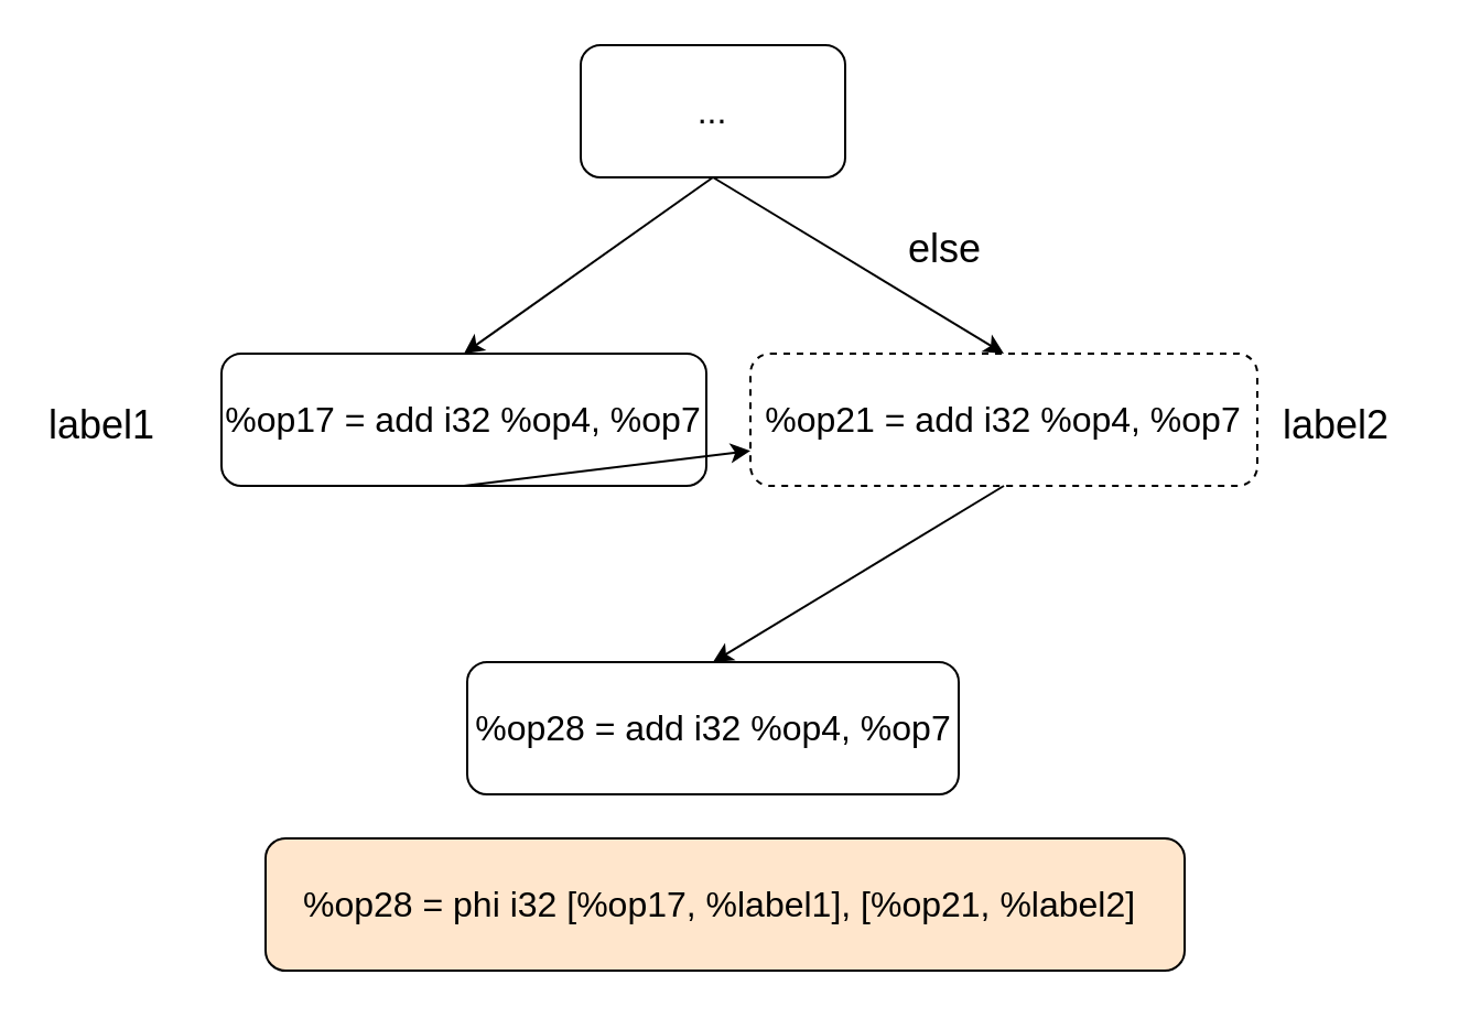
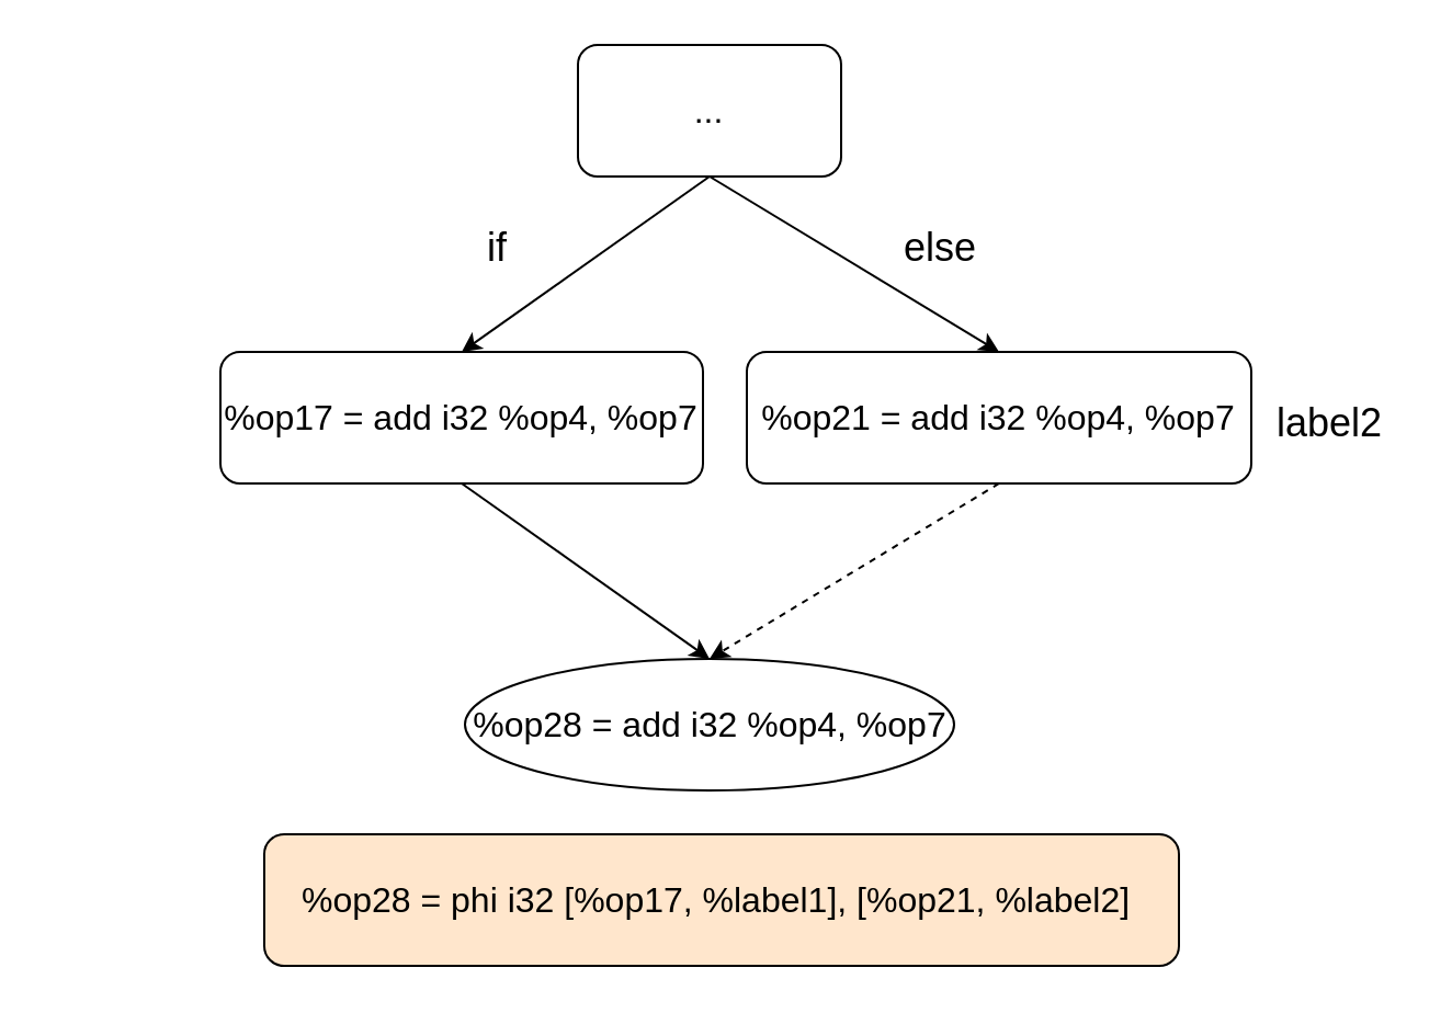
+ <mxCell id="7" value="&lt;font style=&quot;font-size: 18px&quot;&gt;if&lt;/font&gt;" style="text;html=1;resizable=0;points=[];autosize=1;align=left;verticalAlign=top;spacingTop=-4;" parent="1" vertex="1"><mxGeometry x="220" y="100" width="20" height="20" as="geometry" /></mxCell>
- <mxCell id="12" value="&lt;font style=&quot;font-size: 18px&quot;&gt;label1&lt;/font&gt;" style="text;html=1;resizable=0;points=[];autosize=1;align=left;verticalAlign=top;spacingTop=-4;" parent="1" vertex="1"><mxGeometry x="20" y="180" width="60" height="20" as="geometry" /></mxCell>
- <mxCell id="3" value="&lt;span style=&quot;white-space: normal&quot;&gt;&lt;font style=&quot;font-size: 16px&quot;&gt;%op21 = add i32 %op4, %op7&lt;/font&gt;&lt;/span&gt;" style="rounded=1;whiteSpace=wrap;html=1;dashed=1;" parent="1" vertex="1"><mxGeometry x="340" y="160" width="230" height="60" as="geometry" /></mxCell>
+ <mxCell id="3" value="&lt;span style=&quot;white-space: normal&quot;&gt;&lt;font style=&quot;font-size: 16px&quot;&gt;%op21 = add i32 %op4, %op7&lt;/font&gt;&lt;/span&gt;" style="rounded=1;whiteSpace=wrap;html=1;" parent="1" vertex="1"><mxGeometry x="340" y="160" width="230" height="60" as="geometry" /></mxCell>
- <mxCell id="9" value="" style="endArrow=classic;html=1;exitX=0.5;exitY=1;exitDx=0;exitDy=0;" parent="1" source="2" target="3" edge="1"><mxGeometry width="50" height="50" relative="1" as="geometry"><mxPoint x="80" y="430" as="sourcePoint" /><mxPoint x="130" y="380" as="targetPoint" /></mxGeometry></mxCell>
+ <mxCell id="9" value="" style="endArrow=classic;html=1;entryX=0.5;entryY=0;entryDx=0;entryDy=0;exitX=0.5;exitY=1;exitDx=0;exitDy=0;" parent="1" source="2" target="5" edge="1"><mxGeometry width="50" height="50" relative="1" as="geometry"><mxPoint x="80" y="430" as="sourcePoint" /><mxPoint x="130" y="380" as="targetPoint" /></mxGeometry></mxCell>
- <mxCell id="10" value="" style="endArrow=classic;html=1;entryX=0.5;entryY=0;entryDx=0;entryDy=0;exitX=0.5;exitY=1;exitDx=0;exitDy=0;" parent="1" source="3" target="5" edge="1"><mxGeometry width="50" height="50" relative="1" as="geometry"><mxPoint x="470" y="340" as="sourcePoint" /><mxPoint x="520" y="290" as="targetPoint" /></mxGeometry></mxCell>
+ <mxCell id="10" value="" style="endArrow=classic;html=1;entryX=0.5;entryY=0;entryDx=0;entryDy=0;exitX=0.5;exitY=1;exitDx=0;exitDy=0;dashed=1;" parent="1" source="3" target="5" edge="1"><mxGeometry width="50" height="50" relative="1" as="geometry"><mxPoint x="470" y="340" as="sourcePoint" /><mxPoint x="520" y="290" as="targetPoint" /></mxGeometry></mxCell>
- <mxCell id="5" value="&lt;span style=&quot;white-space: normal&quot;&gt;&lt;font style=&quot;font-size: 16px&quot;&gt;%op28 = add i32 %op4, %op7&lt;/font&gt;&lt;/span&gt;" style="rounded=1;whiteSpace=wrap;html=1;" parent="1" vertex="1"><mxGeometry x="211.5" y="300" width="223" height="60" as="geometry" /></mxCell>
+ <mxCell id="5" value="&lt;span style=&quot;white-space: normal&quot;&gt;&lt;font style=&quot;font-size: 16px&quot;&gt;%op28 = add i32 %op4, %op7&lt;/font&gt;&lt;/span&gt;" style="ellipse;whiteSpace=wrap;html=1;" parent="1" vertex="1"><mxGeometry x="211.5" y="300" width="223" height="60" as="geometry" /></mxCell>
